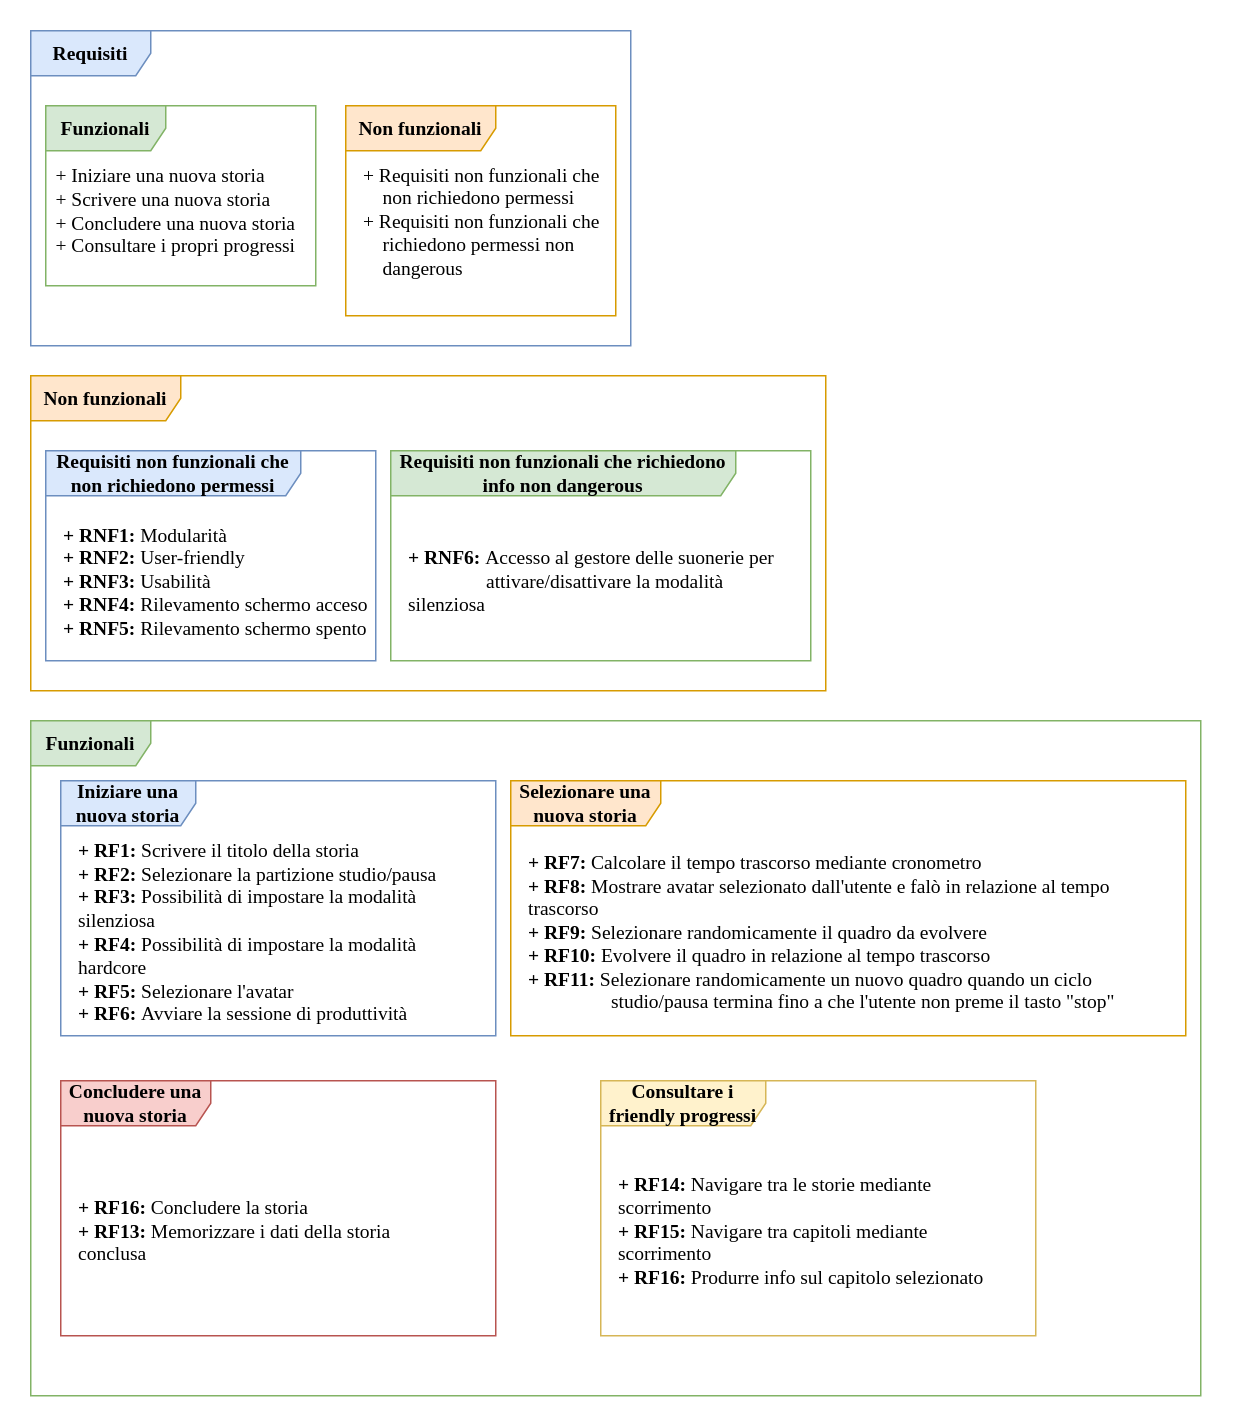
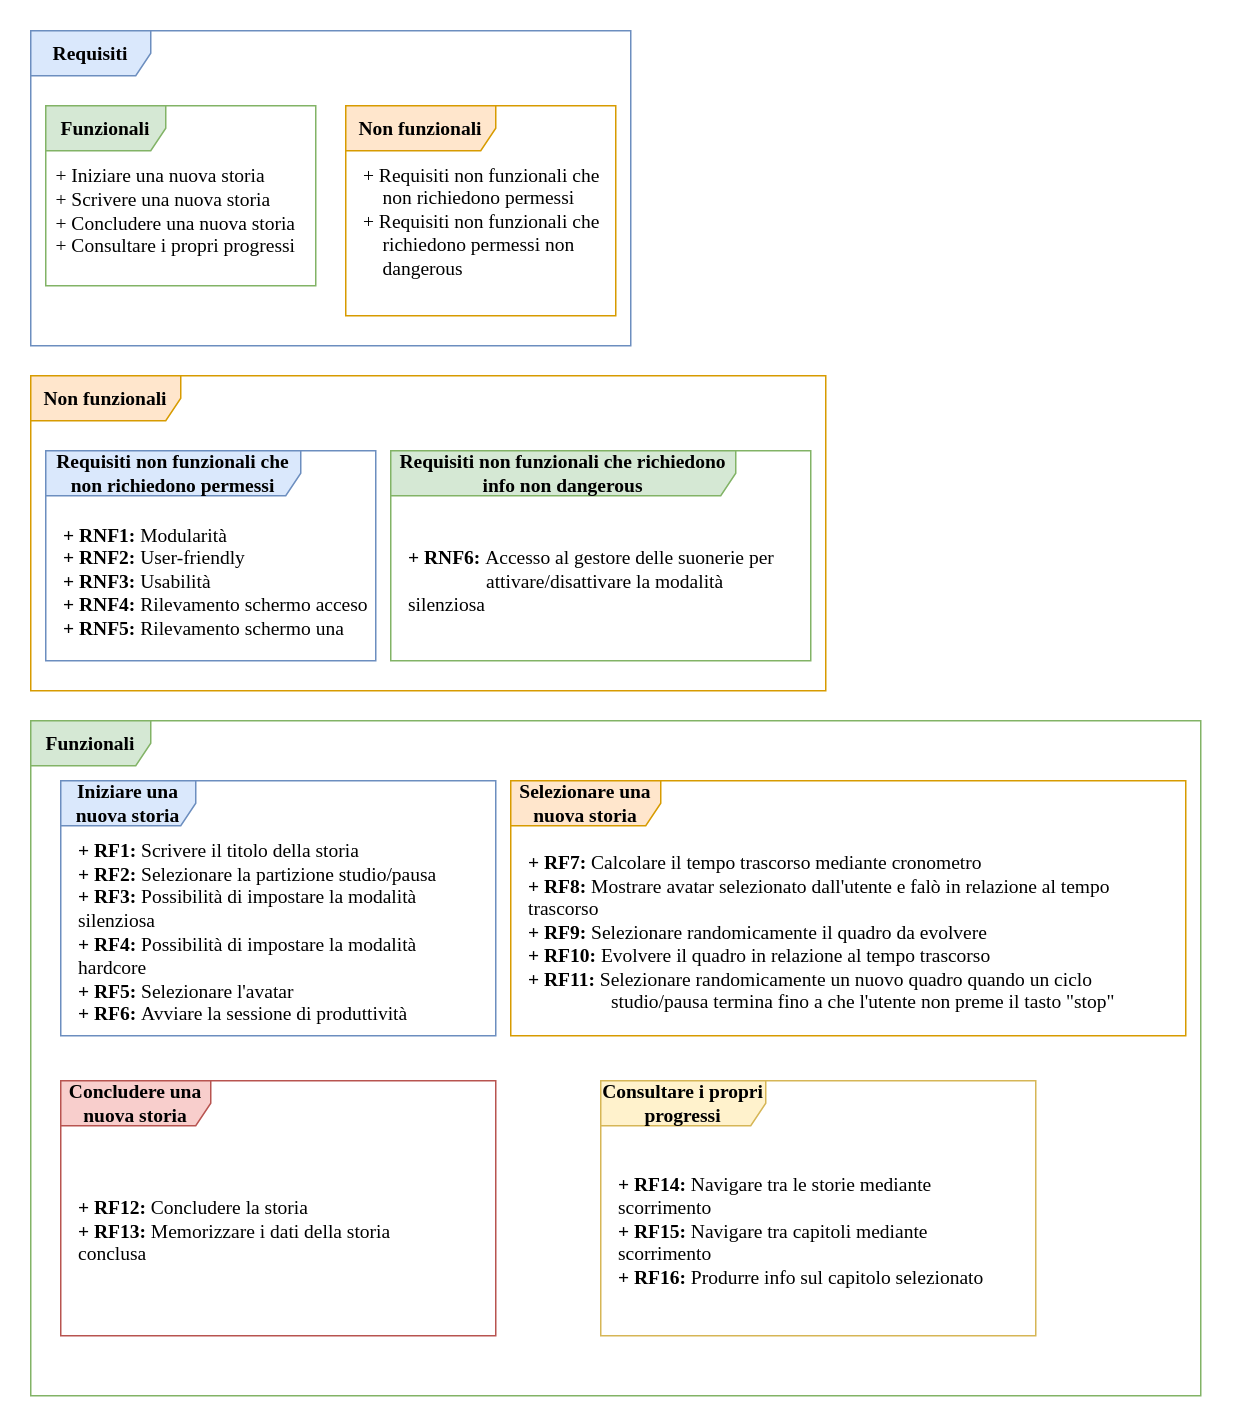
- <mxCell id="9" value="&lt;b&gt;+ RNF1: &lt;/b&gt;Modularità&lt;br&gt;&lt;b&gt;+ RNF2: &lt;/b&gt;User-friendly&lt;br&gt;&lt;b&gt;+ RNF3: &lt;/b&gt;Usabilità&lt;br&gt;&lt;b&gt;+ RNF4: &lt;/b&gt;Rilevamento schermo acceso&lt;br&gt;&lt;b&gt;+ RNF5: &lt;/b&gt;Rilevamento schermo spento" style="text;html=1;strokeColor=none;fillColor=none;align=left;verticalAlign=middle;whiteSpace=wrap;rounded=0;fontFamily=Garamond;fontSize=13;" parent="1" vertex="1"><mxGeometry x="40" y="340" width="210" height="94" as="geometry" /></mxCell>
+ <mxCell id="9" value="&lt;b&gt;+ RNF1: &lt;/b&gt;Modularità&lt;br&gt;&lt;b&gt;+ RNF2: &lt;/b&gt;User-friendly&lt;br&gt;&lt;b&gt;+ RNF3: &lt;/b&gt;Usabilità&lt;br&gt;&lt;b&gt;+ RNF4: &lt;/b&gt;Rilevamento schermo acceso&lt;br&gt;&lt;b&gt;+ RNF5: &lt;/b&gt;Rilevamento schermo una" style="text;html=1;strokeColor=none;fillColor=none;align=left;verticalAlign=middle;whiteSpace=wrap;rounded=0;fontFamily=Garamond;fontSize=13;" parent="1" vertex="1"><mxGeometry x="40" y="340" width="210" height="94" as="geometry" /></mxCell>
- <mxCell id="19" value="&lt;font style=&quot;font-size: 13px;&quot; face=&quot;Garamond&quot;&gt;&lt;b&gt;Consultare i friendly progressi&lt;/b&gt;&lt;/font&gt;" style="shape=umlFrame;whiteSpace=wrap;html=1;width=110;height=30;fillColor=#fff2cc;strokeColor=#d6b656;" parent="1" vertex="1"><mxGeometry x="400" y="720" width="290" height="170" as="geometry" /></mxCell>
+ <mxCell id="19" value="&lt;font style=&quot;font-size: 13px;&quot; face=&quot;Garamond&quot;&gt;&lt;b&gt;Consultare i propri progressi&lt;/b&gt;&lt;/font&gt;" style="shape=umlFrame;whiteSpace=wrap;html=1;width=110;height=30;fillColor=#fff2cc;strokeColor=#d6b656;" parent="1" vertex="1"><mxGeometry x="400" y="720" width="290" height="170" as="geometry" /></mxCell>
- <mxCell id="18" value="&lt;b style=&quot;&quot;&gt;+ RF16: &lt;/b&gt;Concludere la storia&lt;br&gt;&lt;b&gt;+ RF13:&amp;nbsp;&lt;/b&gt;Memorizzare i dati della storia conclusa" style="text;html=1;strokeColor=none;fillColor=none;align=left;verticalAlign=middle;whiteSpace=wrap;rounded=0;fontFamily=Garamond;fontSize=13;" parent="1" vertex="1"><mxGeometry x="50" y="790" width="250" height="60" as="geometry" /></mxCell>
+ <mxCell id="18" value="&lt;b style=&quot;&quot;&gt;+ RF12: &lt;/b&gt;Concludere la storia&lt;br&gt;&lt;b&gt;+ RF13:&amp;nbsp;&lt;/b&gt;Memorizzare i dati della storia conclusa" style="text;html=1;strokeColor=none;fillColor=none;align=left;verticalAlign=middle;whiteSpace=wrap;rounded=0;fontFamily=Garamond;fontSize=13;" parent="1" vertex="1"><mxGeometry x="50" y="790" width="250" height="60" as="geometry" /></mxCell>
